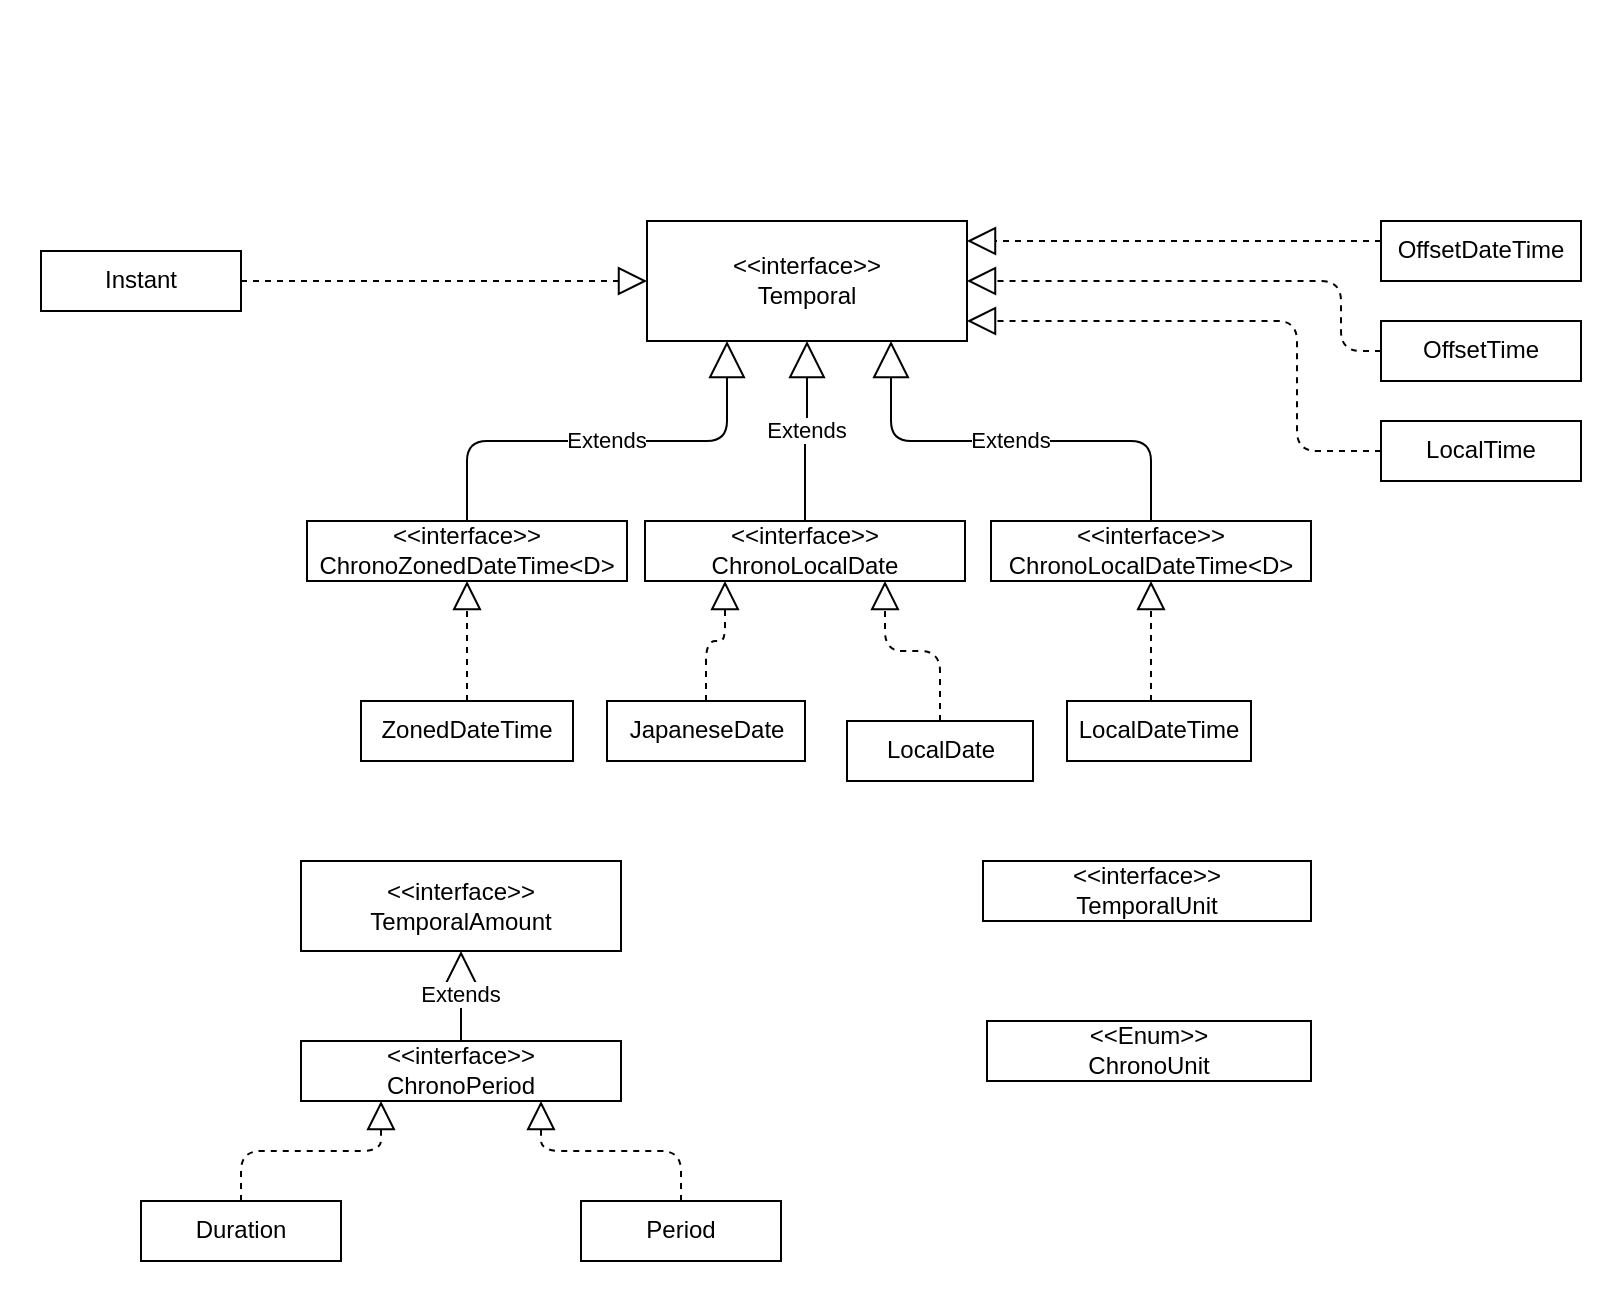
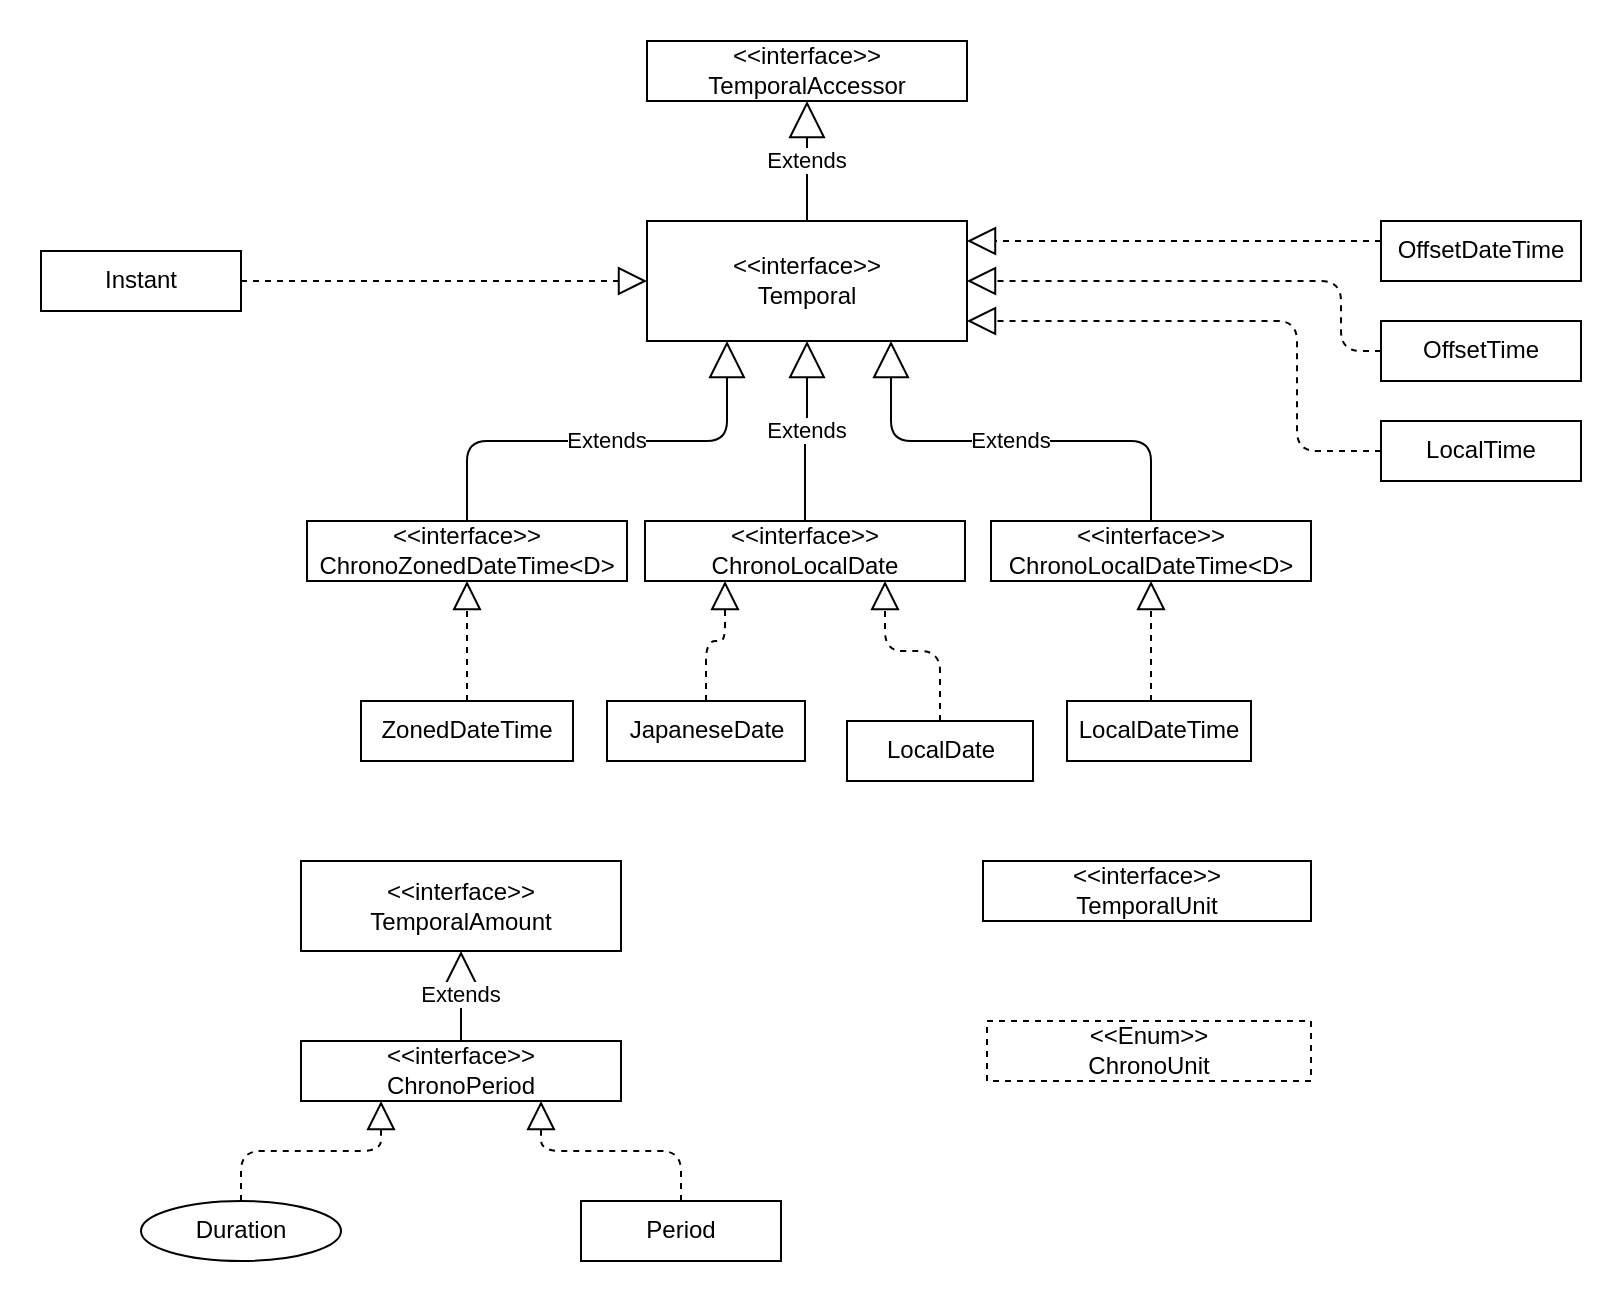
+ <mxCell id="2" value="&amp;lt;&amp;lt;interface&amp;gt;&amp;gt;&lt;br&gt;TemporalAccessor" style="html=1;" parent="1" vertex="1"><mxGeometry x="323" y="20" width="160" height="30" as="geometry" /></mxCell>
+ <mxCell id="6" value="Extends" style="endArrow=block;endSize=16;endFill=0;html=1;" parent="1" source="3" target="2" edge="1"><mxGeometry width="160" relative="1" as="geometry"><mxPoint x="463" y="240" as="sourcePoint" /><mxPoint x="623" y="240" as="targetPoint" /></mxGeometry></mxCell>
- <mxCell id="31" value="&amp;lt;&amp;lt;Enum&amp;gt;&amp;gt;&lt;br&gt;ChronoUnit" style="html=1;" parent="1" vertex="1"><mxGeometry x="493" y="510" width="162" height="30" as="geometry" /></mxCell>
+ <mxCell id="31" value="&amp;lt;&amp;lt;Enum&amp;gt;&amp;gt;&lt;br&gt;ChronoUnit" style="html=1;dashed=1;" parent="1" vertex="1"><mxGeometry x="493" y="510" width="162" height="30" as="geometry" /></mxCell>
- <mxCell id="26" value="Duration" style="html=1;" parent="1" vertex="1"><mxGeometry x="70" y="600" width="100" height="30" as="geometry" /></mxCell>
+ <mxCell id="26" value="Duration" style="ellipse;html=1;" parent="1" vertex="1"><mxGeometry x="70" y="600" width="100" height="30" as="geometry" /></mxCell>
